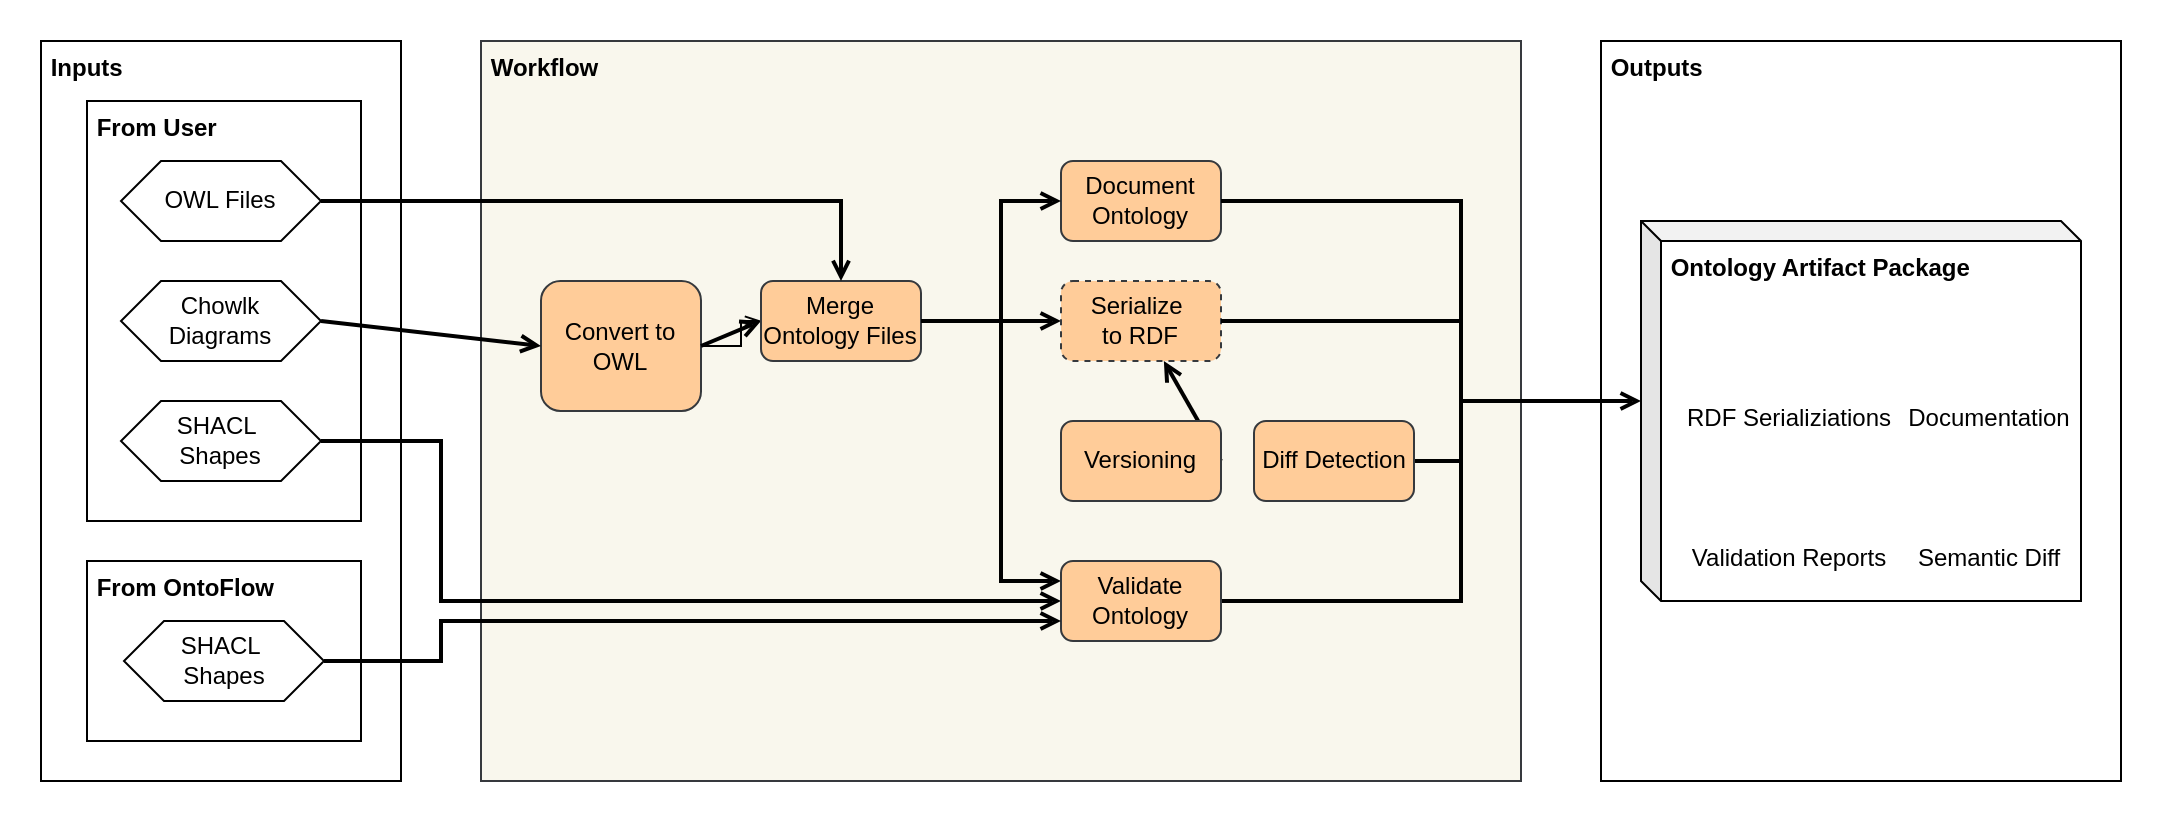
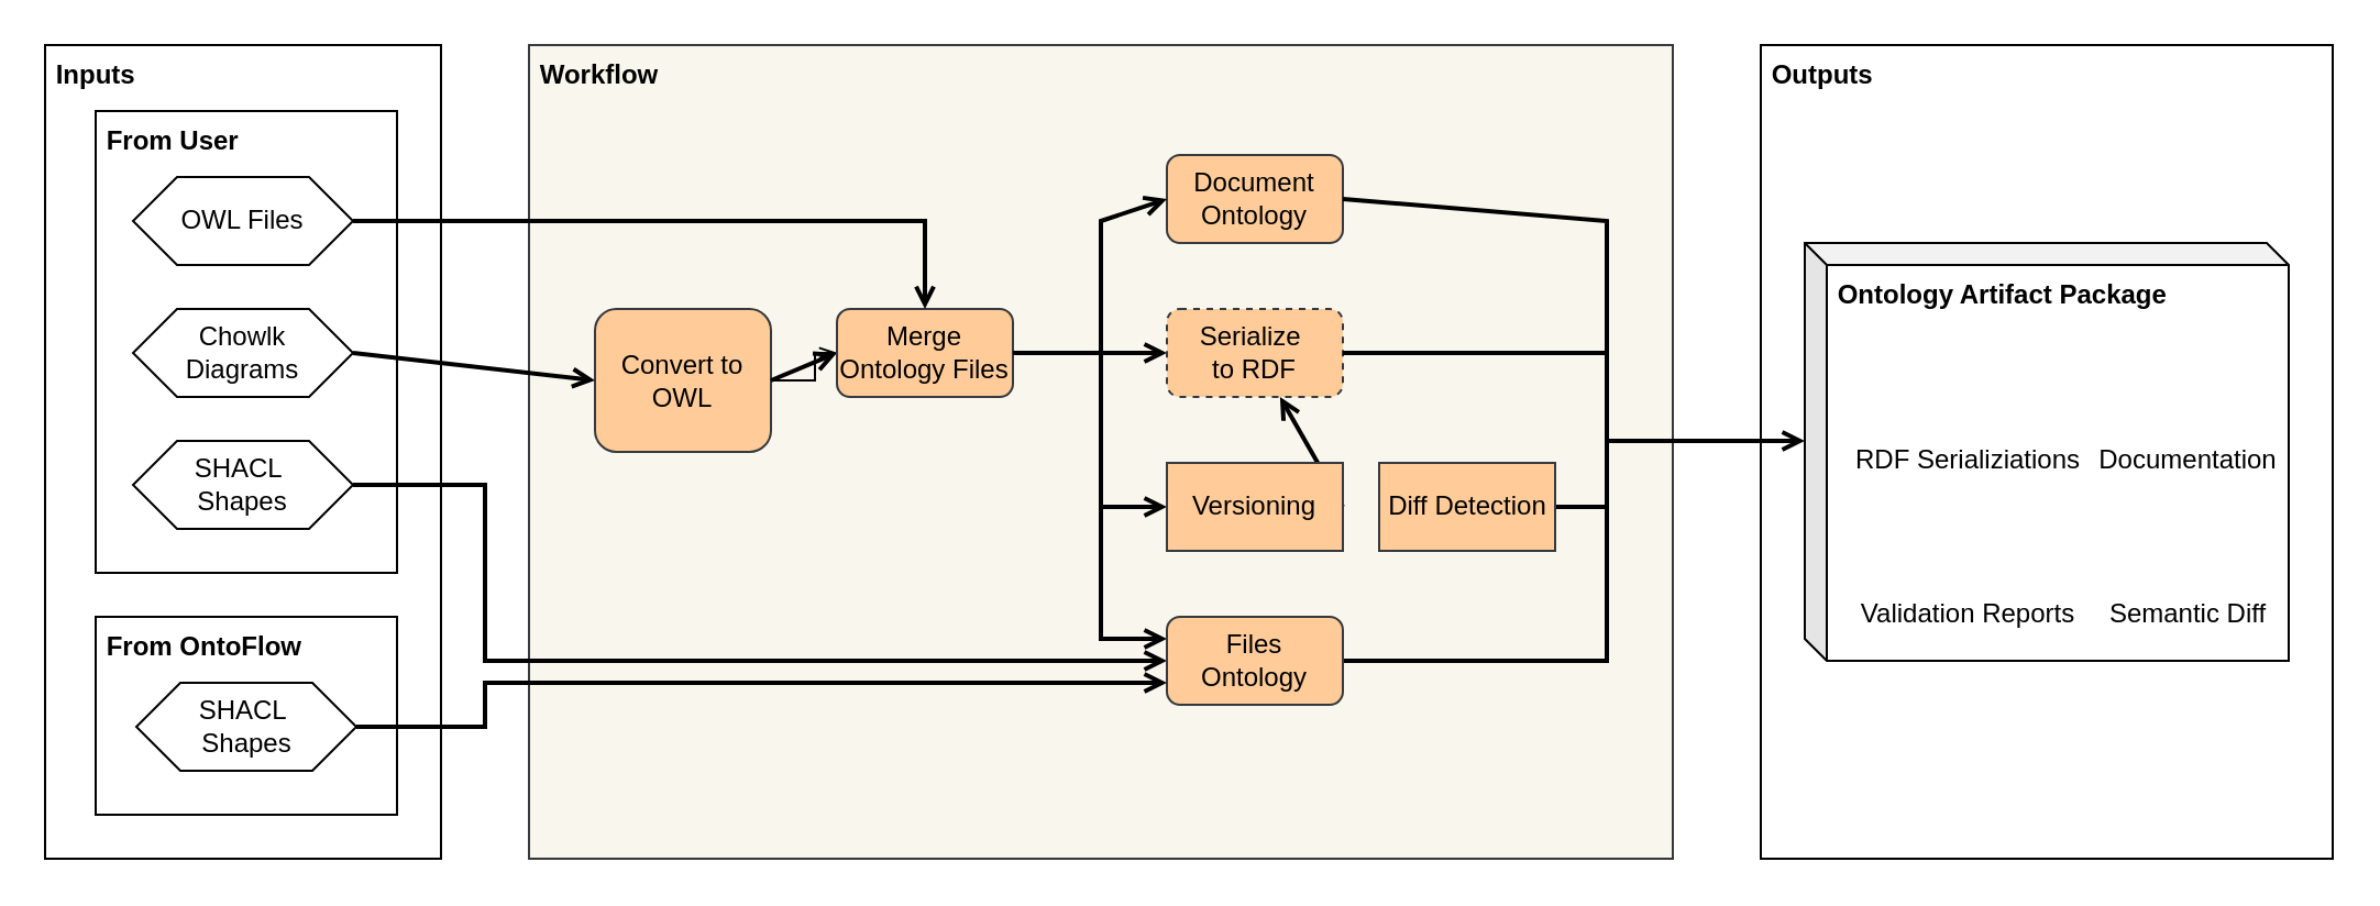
- <mxCell id="10" value="Document&lt;br&gt;Ontology" style="rounded=1;whiteSpace=wrap;html=1;fillColor=#ffcc99;strokeColor=#36393d;" parent="1" vertex="1"><mxGeometry x="530" y="80" width="80" height="40" as="geometry" /></mxCell>
+ <mxCell id="10" value="Document&lt;br&gt;Ontology" style="rounded=1;whiteSpace=wrap;html=1;fillColor=#ffcc99;strokeColor=#36393d;" parent="1" vertex="1"><mxGeometry x="530" y="70" width="80" height="40" as="geometry" /></mxCell>
+ <mxCell id="12" value="" style="endArrow=open;html=1;exitX=1;exitY=0.5;exitDx=0;exitDy=0;entryX=0;entryY=0.5;entryDx=0;entryDy=0;strokeWidth=2;endFill=0;rounded=0;" parent="1" source="14" edge="1" target="34"><mxGeometry width="50" height="50" relative="1" as="geometry"><mxPoint x="701.75" y="110" as="sourcePoint" /><mxPoint x="720" y="210" as="targetPoint" /><Array as="points"><mxPoint x="500" y="160" /><mxPoint x="500" y="230" /></Array></mxGeometry></mxCell>
- <mxCell id="34" value="Versioning" style="rounded=1;whiteSpace=wrap;html=1;strokeColor=#36393d;fillColor=#ffcc99;" parent="1" vertex="1"><mxGeometry x="530" y="210" width="80" height="40" as="geometry" /></mxCell>
+ <mxCell id="34" value="Versioning" style="whiteSpace=wrap;html=1;strokeColor=#36393d;fillColor=#ffcc99;rounded=0;" parent="1" vertex="1"><mxGeometry x="530" y="210" width="80" height="40" as="geometry" /></mxCell>
- <mxCell id="37" value="Diff Detection" style="rounded=1;whiteSpace=wrap;html=1;fillColor=#ffcc99;strokeColor=#36393d;" parent="1" vertex="1"><mxGeometry x="626.5" y="210" width="80" height="40" as="geometry" /></mxCell>
+ <mxCell id="37" value="Diff Detection" style="whiteSpace=wrap;html=1;fillColor=#ffcc99;strokeColor=#36393d;rounded=0;" parent="1" vertex="1"><mxGeometry x="626.5" y="210" width="80" height="40" as="geometry" /></mxCell>
- <mxCell id="35" value="Validate&lt;br&gt;Ontology" style="rounded=1;whiteSpace=wrap;html=1;fillColor=#ffcc99;strokeColor=#36393d;" parent="1" vertex="1"><mxGeometry x="530" y="280" width="80" height="40" as="geometry" /></mxCell>
+ <mxCell id="35" value="Files&lt;br&gt;Ontology" style="rounded=1;whiteSpace=wrap;html=1;fillColor=#ffcc99;strokeColor=#36393d;" parent="1" vertex="1"><mxGeometry x="530" y="280" width="80" height="40" as="geometry" /></mxCell>
